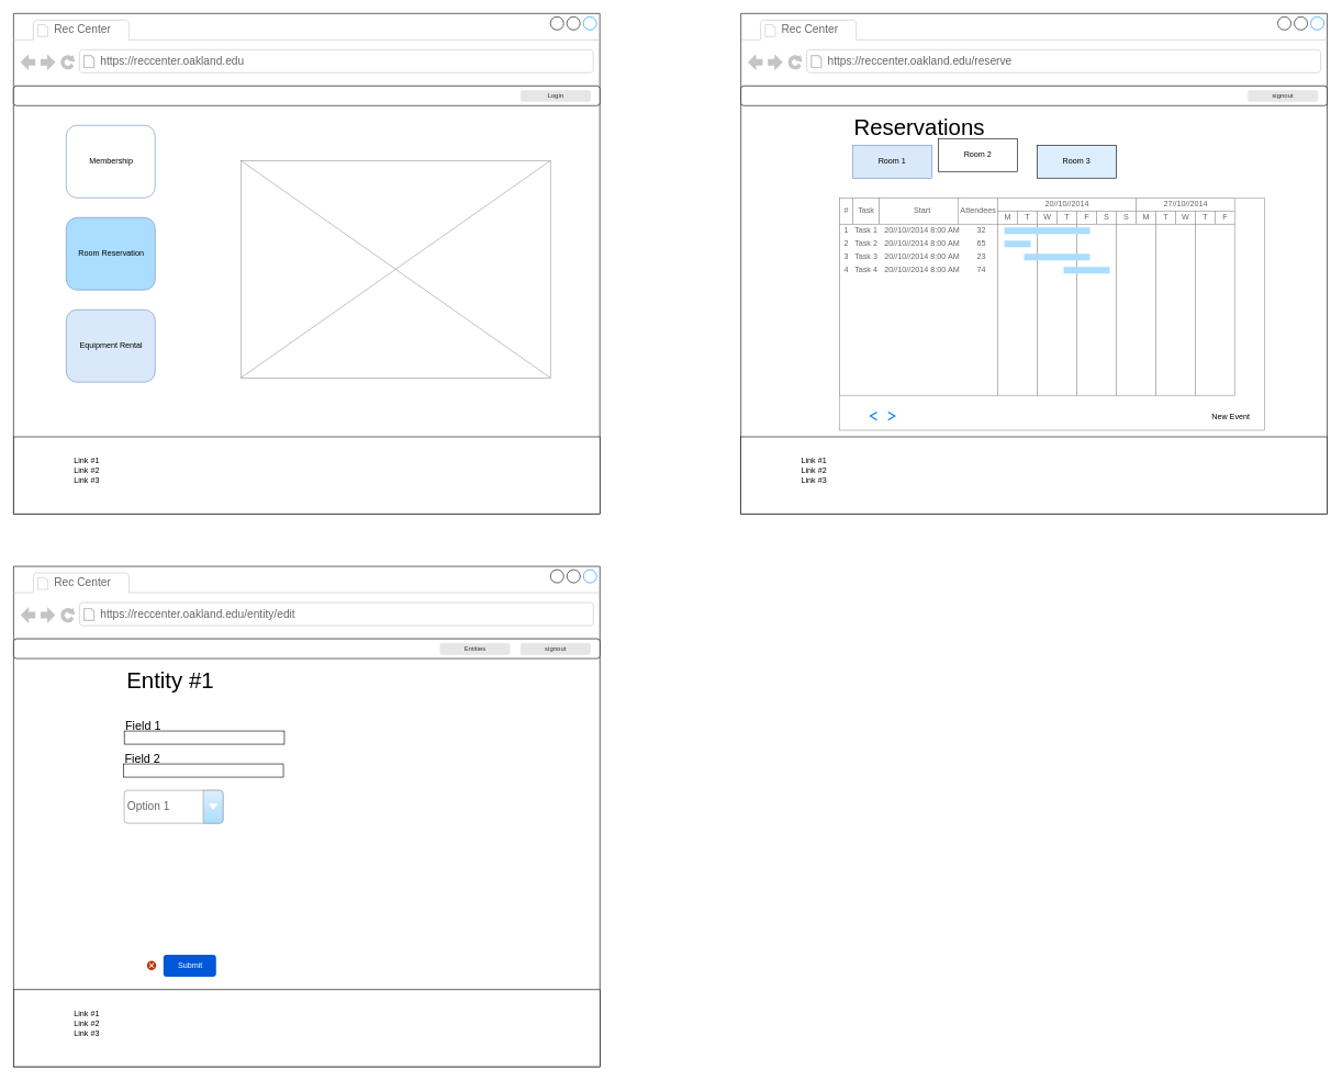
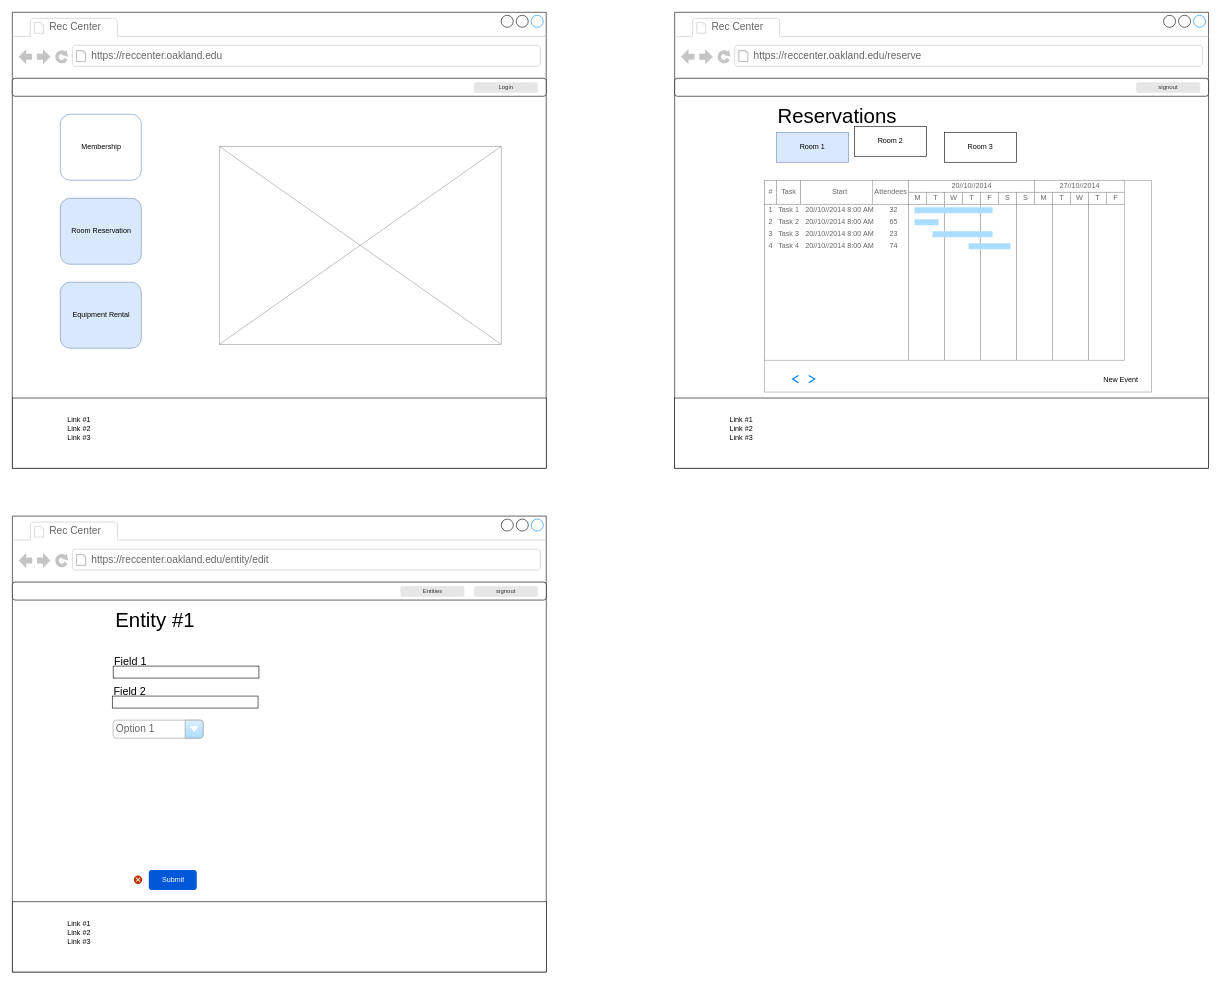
- <mxCell id="78" value="Room 3" style="rounded=0;whiteSpace=wrap;html=1;fillColor=#ddeeff;" vertex="1" parent="16"><mxGeometry x="450" y="200" width="120" height="50" as="geometry" /></mxCell>
+ <mxCell id="78" value="Room 3" style="rounded=0;whiteSpace=wrap;html=1;" vertex="1" parent="16"><mxGeometry x="450" y="200" width="120" height="50" as="geometry" /></mxCell>
- <mxCell id="7" value="Room Reservation" style="rounded=1;fillColor=#aaddff;strokeColor=#6c8ebf;html=1;align=center;verticalAlign=middle;fontStyle=0;fontSize=12;" vertex="1" parent="2"><mxGeometry x="80" y="310" width="135" height="110" as="geometry" /></mxCell>
+ <mxCell id="7" value="Room Reservation" style="rounded=1;fillColor=#dae8fc;strokeColor=#6c8ebf;html=1;align=center;verticalAlign=middle;fontStyle=0;fontSize=12" vertex="1" parent="2"><mxGeometry x="80" y="310" width="135" height="110" as="geometry" /></mxCell>
- <mxCell id="94" value="Option 1" style="strokeWidth=1;shadow=0;dashed=0;align=center;html=1;shape=mxgraph.mockup.forms.comboBox;strokeColor=#999999;fillColor=#ddeeff;align=left;fillColor2=#aaddff;mainText=;fontColor=#666666;fontSize=17;spacingLeft=3;" vertex="1" parent="81"><mxGeometry x="167.882" y="340.167" width="150" height="50" as="geometry" /></mxCell>
+ <mxCell id="94" value="Option 1" style="strokeWidth=1;shadow=0;dashed=0;align=center;html=1;shape=mxgraph.mockup.forms.comboBox;strokeColor=#999999;fillColor=#ddeeff;align=left;fillColor2=#aaddff;mainText=;fontColor=#666666;fontSize=17;spacingLeft=3;" vertex="1" parent="81"><mxGeometry x="167.882" y="340.167" width="150" height="30" as="geometry" /></mxCell>
